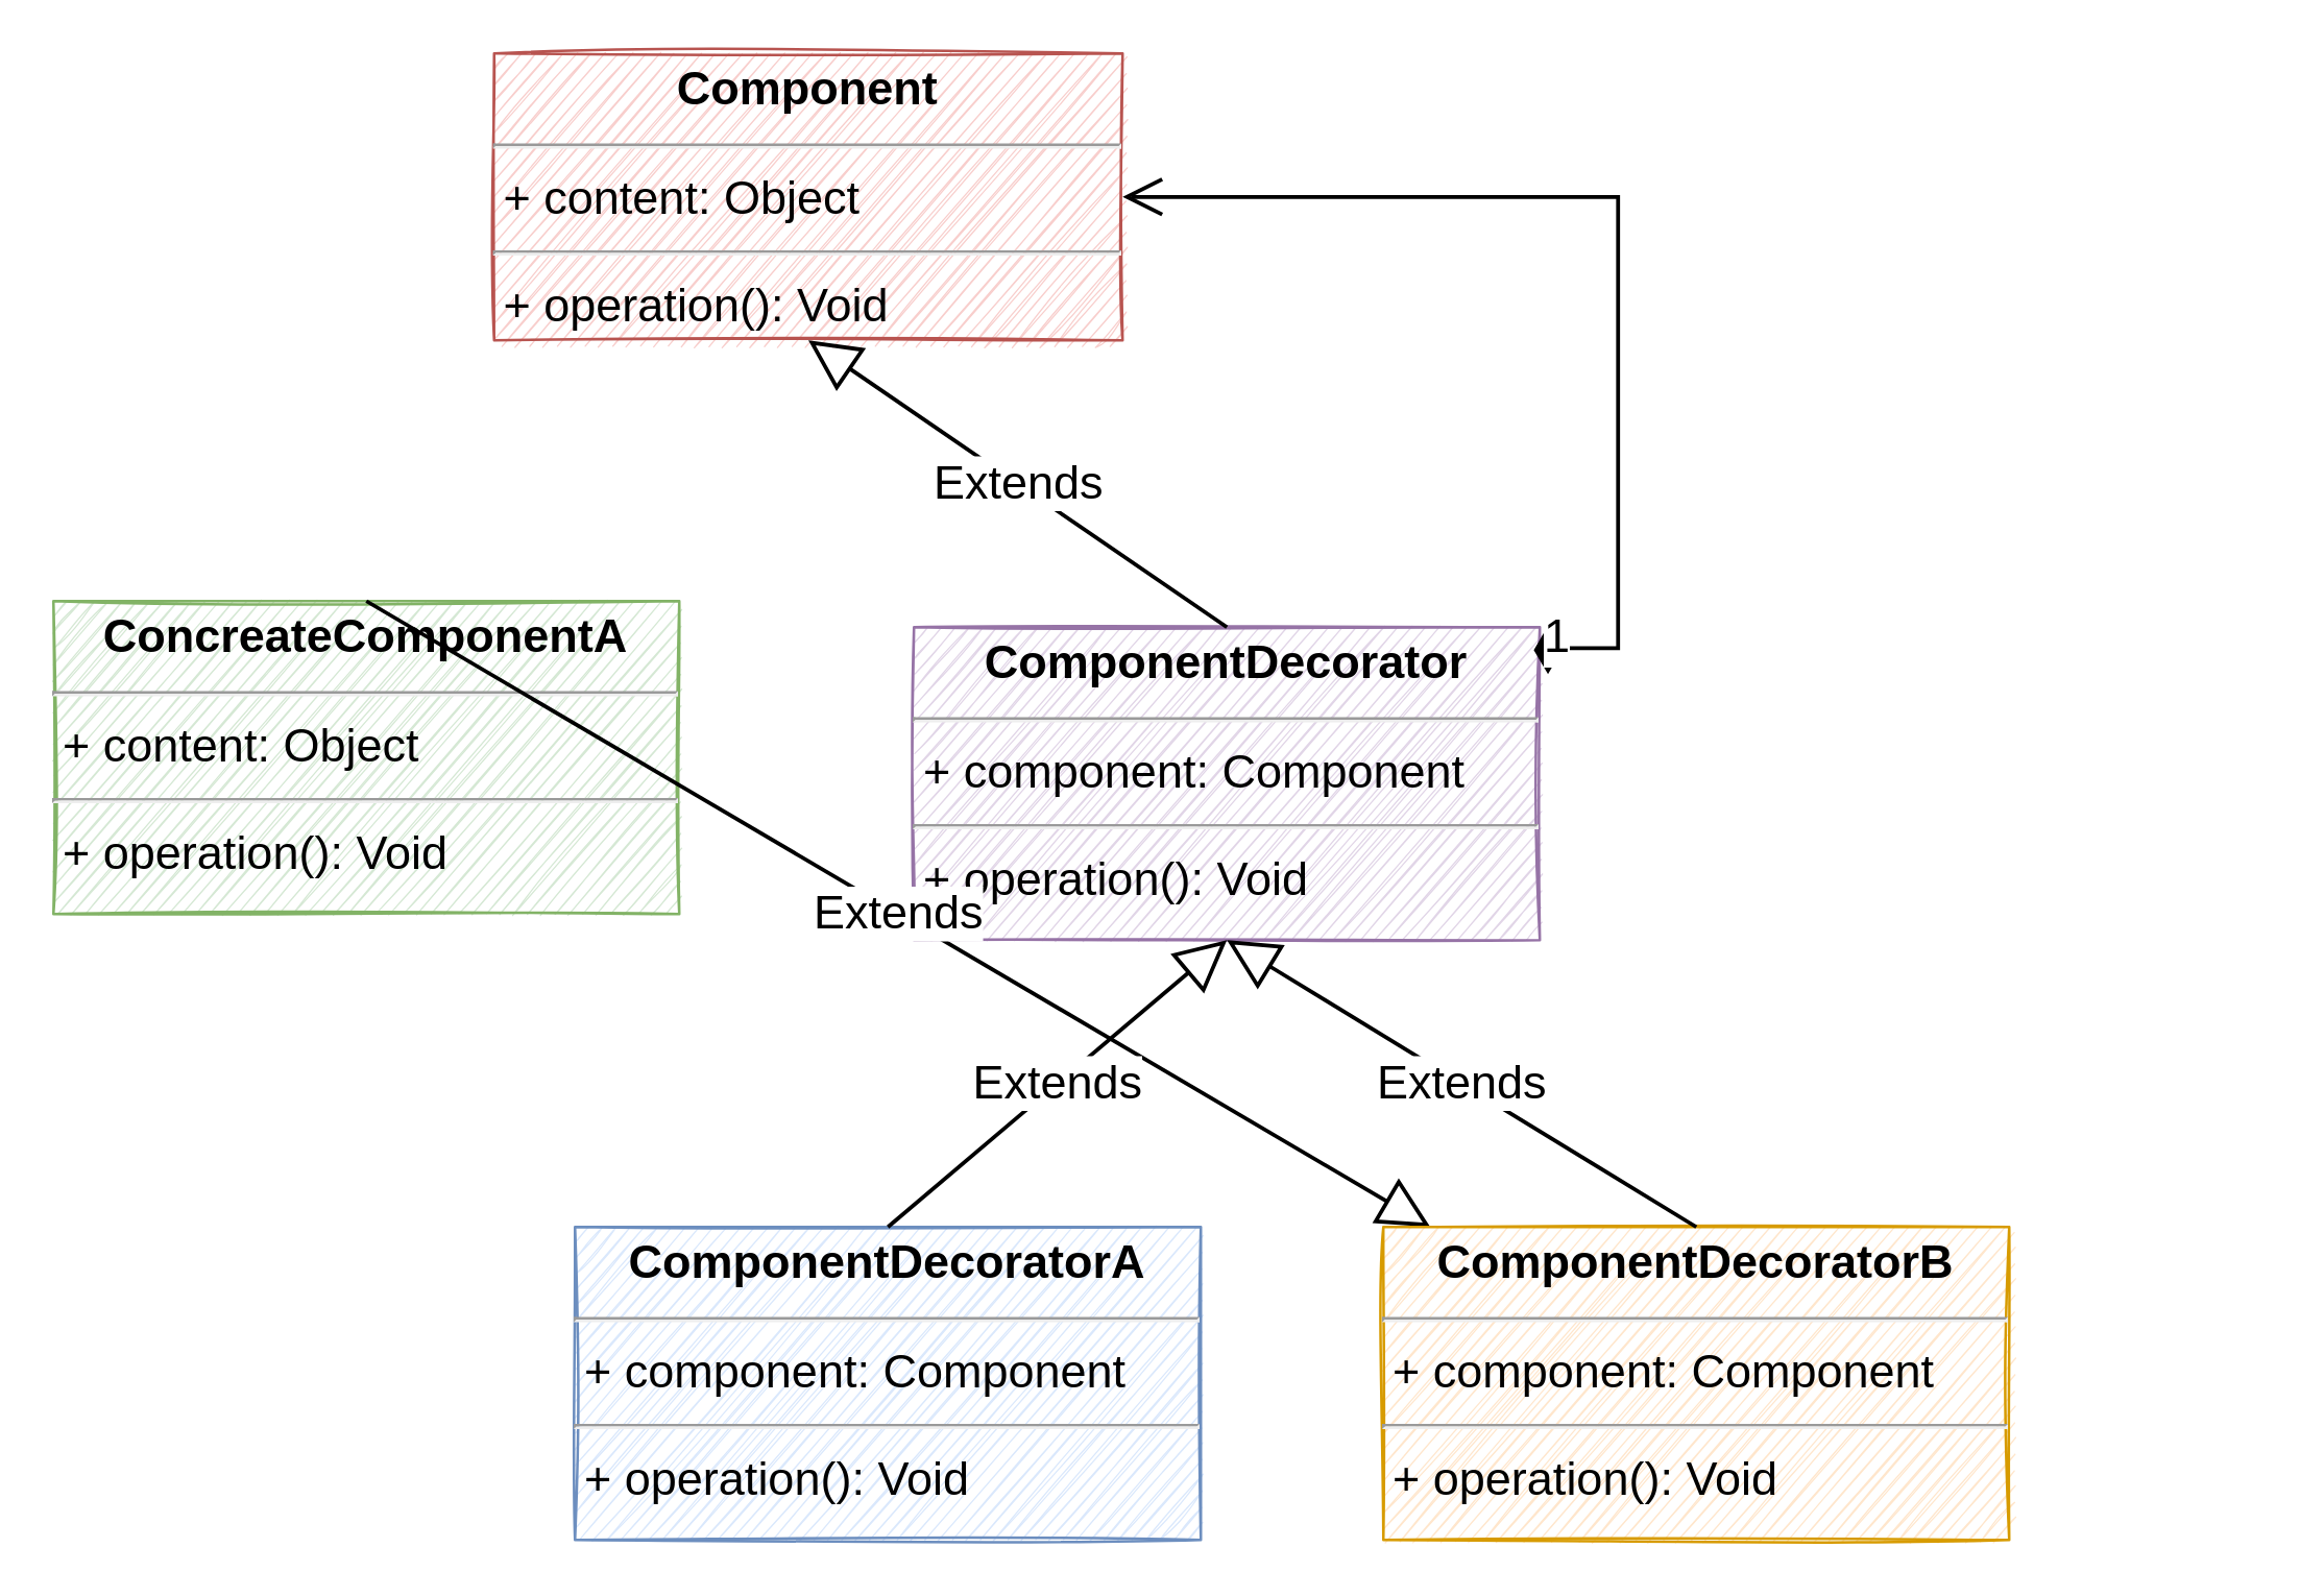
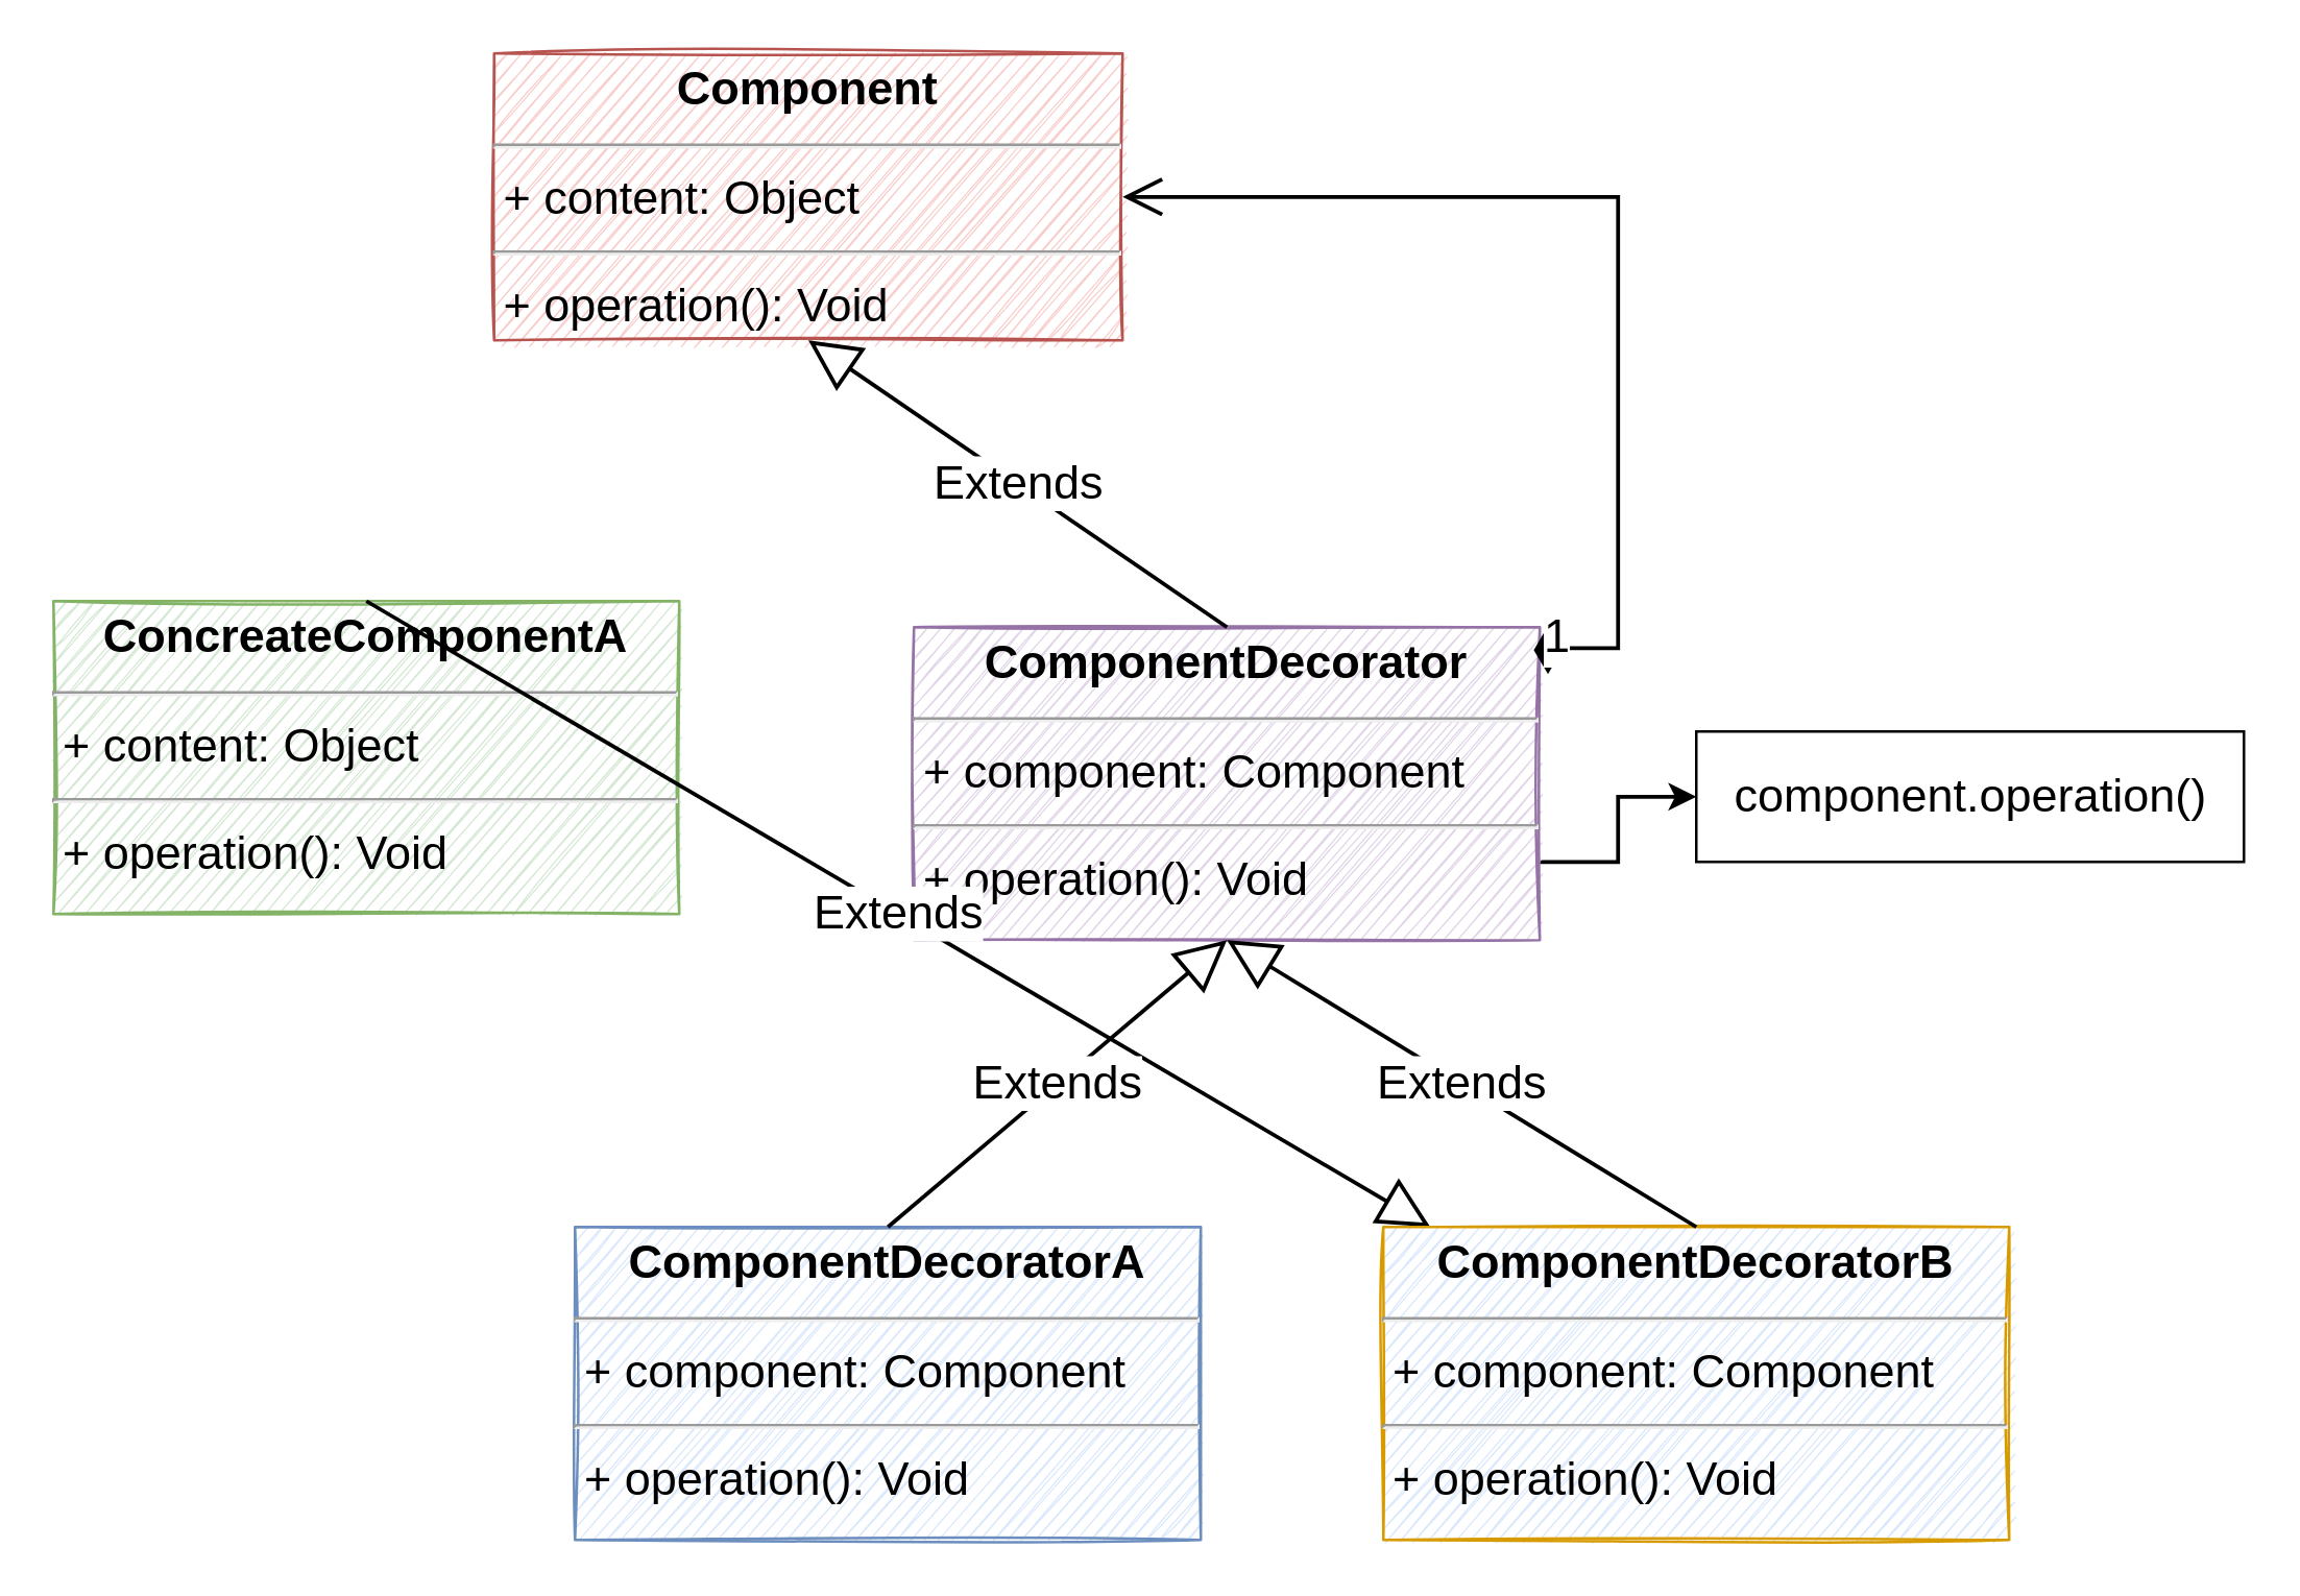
+ <mxCell id="6" value="component.operation()" style="html=1;fontSize=18;" vertex="1" parent="1"><mxGeometry x="650" y="280" width="210" height="50" as="geometry" /></mxCell>
+ <mxCell id="4" style="edgeStyle=orthogonalEdgeStyle;rounded=0;orthogonalLoop=1;jettySize=auto;html=1;exitX=1;exitY=0.75;exitDx=0;exitDy=0;fontSize=18;strokeWidth=1.5;" edge="1" parent="1" source="5" target="6"><mxGeometry relative="1" as="geometry" /></mxCell>
- <mxCell id="11" value="&lt;p style=&quot;margin: 4px 0px 0px; text-align: center; font-size: 18px;&quot;&gt;&lt;b&gt;ComponentDecoratorB&lt;/b&gt;&lt;/p&gt;&lt;hr style=&quot;font-size: 18px;&quot;&gt;&lt;p style=&quot;margin: 0px 0px 0px 4px; font-size: 18px;&quot;&gt;+ component: Component&lt;/p&gt;&lt;hr style=&quot;font-size: 18px;&quot;&gt;&lt;p style=&quot;margin: 0px 0px 0px 4px; font-size: 18px;&quot;&gt;+ operation(): Void&lt;/p&gt;" style="verticalAlign=top;align=left;overflow=fill;fontSize=18;fontFamily=Helvetica;html=1;fillColor=#ffe6cc;strokeColor=#d79b00;sketch=1;" vertex="1" parent="1"><mxGeometry x="530" y="470" width="240" height="120" as="geometry" /></mxCell>
+ <mxCell id="11" value="&lt;p style=&quot;margin: 4px 0px 0px; text-align: center; font-size: 18px;&quot;&gt;&lt;b&gt;ComponentDecoratorB&lt;/b&gt;&lt;/p&gt;&lt;hr style=&quot;font-size: 18px;&quot;&gt;&lt;p style=&quot;margin: 0px 0px 0px 4px; font-size: 18px;&quot;&gt;+ component: Component&lt;/p&gt;&lt;hr style=&quot;font-size: 18px;&quot;&gt;&lt;p style=&quot;margin: 0px 0px 0px 4px; font-size: 18px;&quot;&gt;+ operation(): Void&lt;/p&gt;" style="verticalAlign=top;align=left;overflow=fill;fontSize=18;fontFamily=Helvetica;html=1;fillColor=#dae8fc;strokeColor=#d79b00;sketch=1;" vertex="1" parent="1"><mxGeometry x="530" y="470" width="240" height="120" as="geometry" /></mxCell>
